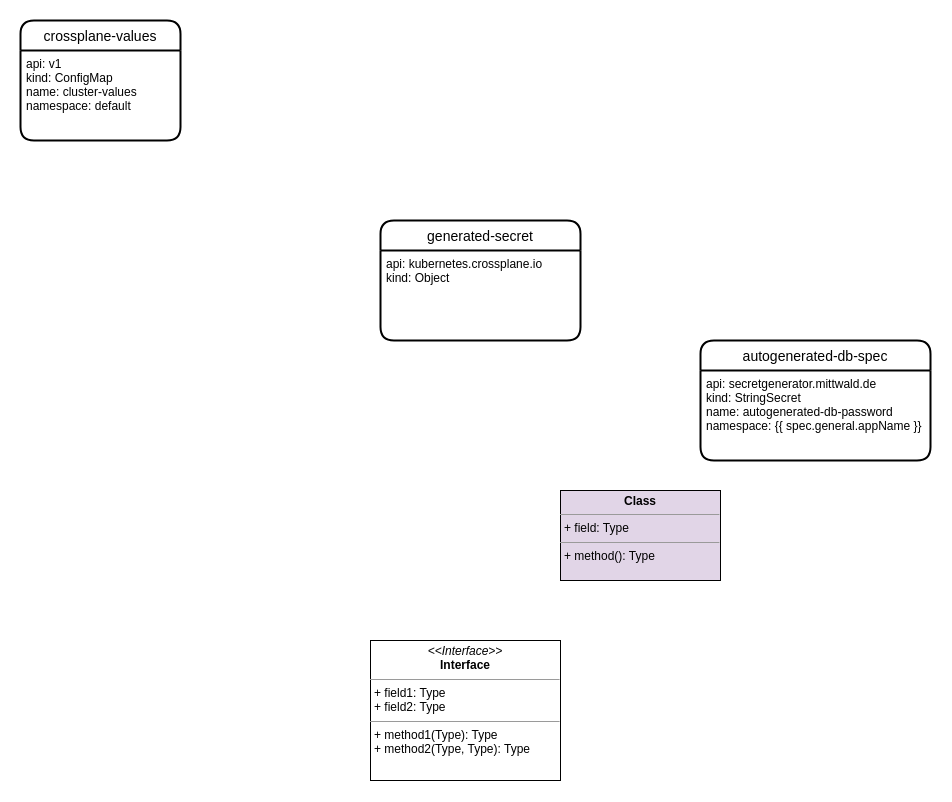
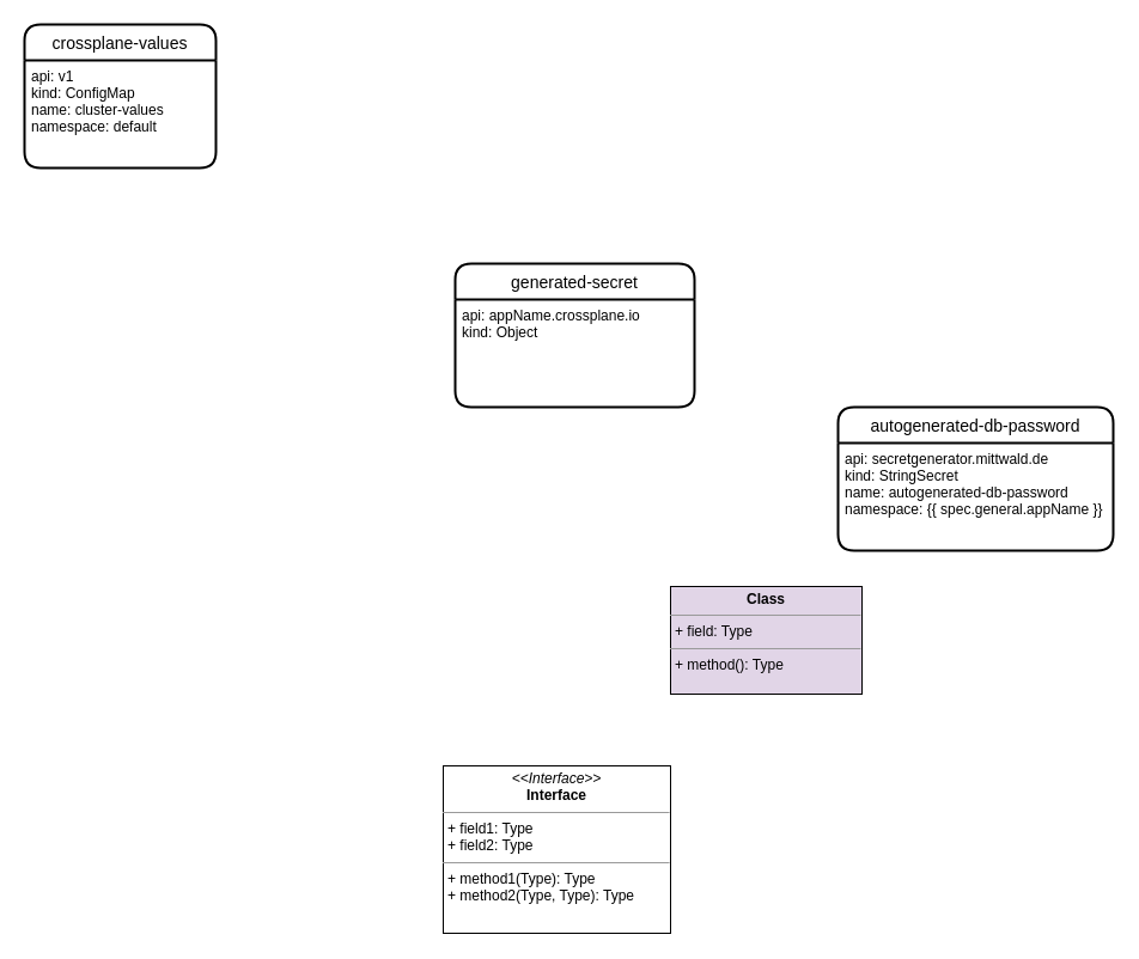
- <mxCell id="3" value="api: kubernetes.crossplane.io&#10;kind: Object" style="align=left;strokeColor=none;fillColor=none;spacingLeft=4;fontSize=12;verticalAlign=top;resizable=0;rotatable=0;part=1;" vertex="1" parent="2"><mxGeometry y="30" width="200" height="90" as="geometry" /></mxCell>
+ <mxCell id="3" value="api: appName.crossplane.io&#10;kind: Object" style="align=left;strokeColor=none;fillColor=none;spacingLeft=4;fontSize=12;verticalAlign=top;resizable=0;rotatable=0;part=1;" vertex="1" parent="2"><mxGeometry y="30" width="200" height="90" as="geometry" /></mxCell>
- <mxCell id="4" value="autogenerated-db-spec" style="swimlane;childLayout=stackLayout;horizontal=1;startSize=30;horizontalStack=0;rounded=1;fontSize=14;fontStyle=0;strokeWidth=2;resizeParent=0;resizeLast=1;shadow=0;dashed=0;align=center;" vertex="1" parent="1"><mxGeometry x="700" y="340" width="230" height="120" as="geometry" /></mxCell>
+ <mxCell id="4" value="autogenerated-db-password" style="swimlane;childLayout=stackLayout;horizontal=1;startSize=30;horizontalStack=0;rounded=1;fontSize=14;fontStyle=0;strokeWidth=2;resizeParent=0;resizeLast=1;shadow=0;dashed=0;align=center;" vertex="1" parent="1"><mxGeometry x="700" y="340" width="230" height="120" as="geometry" /></mxCell>
